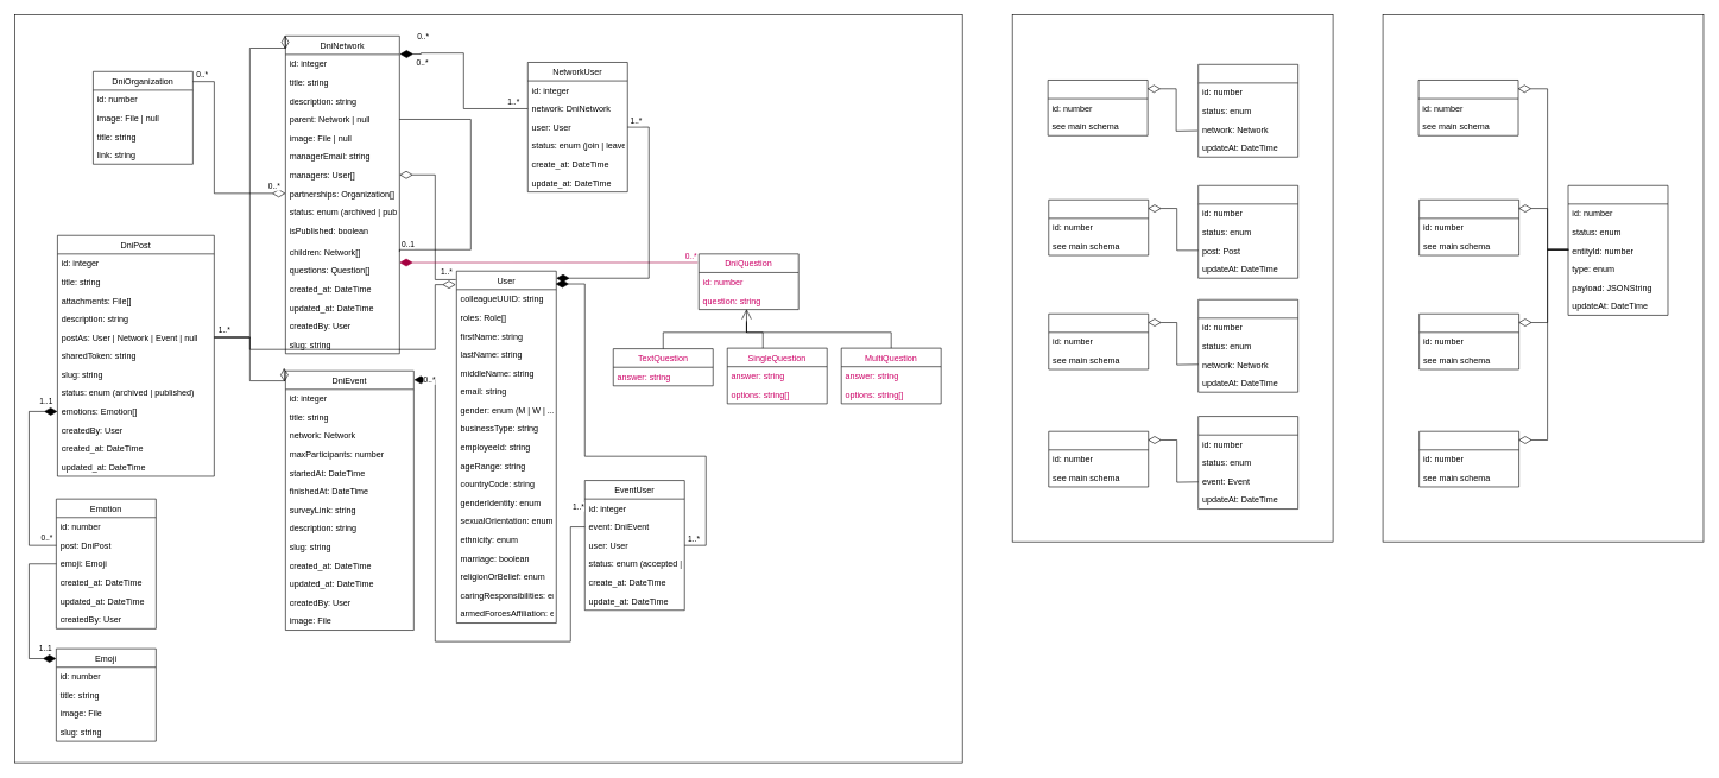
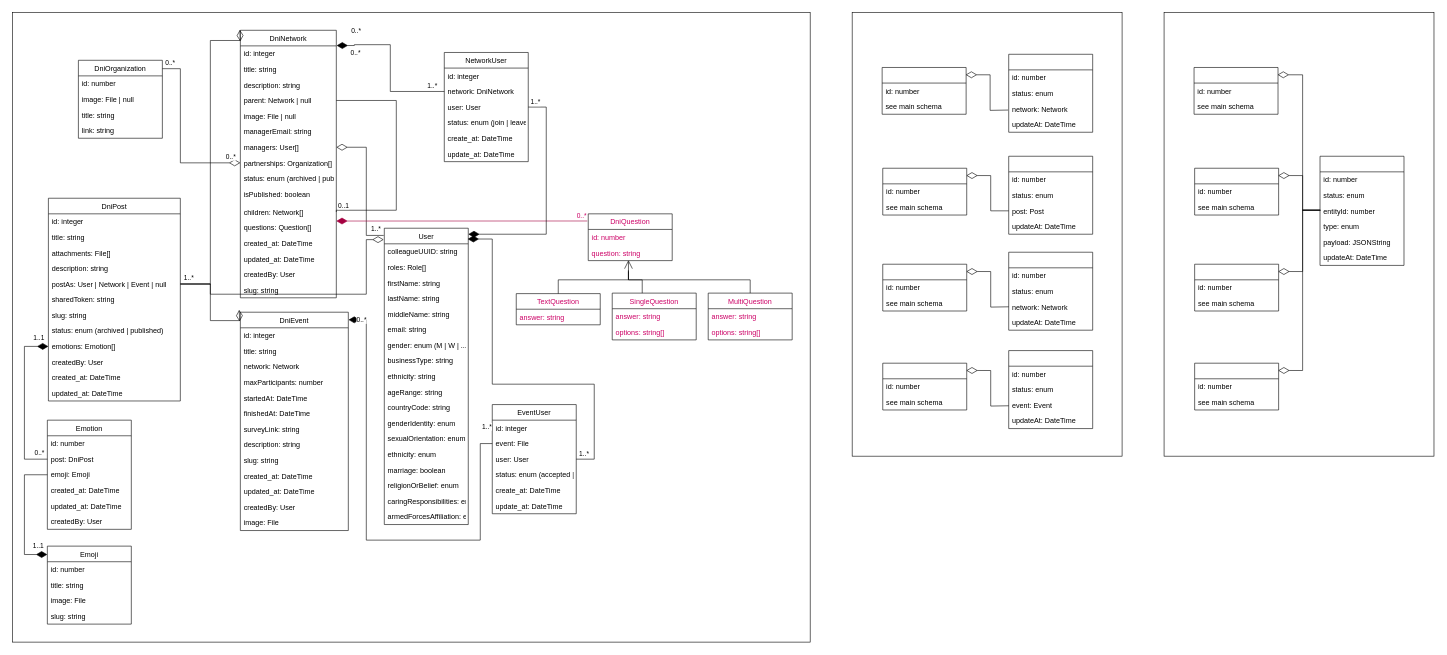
- <mxCell id="63" value="employeeId: string" style="text;strokeColor=none;fillColor=none;align=left;verticalAlign=top;spacingLeft=4;spacingRight=4;overflow=hidden;rotatable=0;points=[[0,0.5],[1,0.5]];portConstraint=eastwest;" parent="54" vertex="1"><mxGeometry y="234" width="140" height="26" as="geometry" /></mxCell>
+ <mxCell id="63" value="ethnicity: string" style="text;strokeColor=none;fillColor=none;align=left;verticalAlign=top;spacingLeft=4;spacingRight=4;overflow=hidden;rotatable=0;points=[[0,0.5],[1,0.5]];portConstraint=eastwest;" parent="54" vertex="1"><mxGeometry y="234" width="140" height="26" as="geometry" /></mxCell>
- <mxCell id="123" value="event: DniEvent" style="text;strokeColor=none;fillColor=none;align=left;verticalAlign=top;spacingLeft=4;spacingRight=4;overflow=hidden;rotatable=0;points=[[0,0.5],[1,0.5]];portConstraint=eastwest;" parent="121" vertex="1"><mxGeometry y="52" width="140" height="26" as="geometry" /></mxCell>
+ <mxCell id="123" value="event: File" style="text;strokeColor=none;fillColor=none;align=left;verticalAlign=top;spacingLeft=4;spacingRight=4;overflow=hidden;rotatable=0;points=[[0,0.5],[1,0.5]];portConstraint=eastwest;" parent="121" vertex="1"><mxGeometry y="52" width="140" height="26" as="geometry" /></mxCell>
